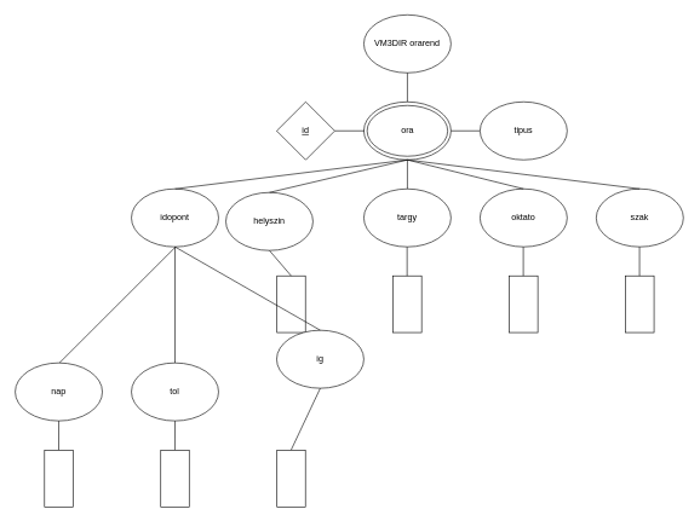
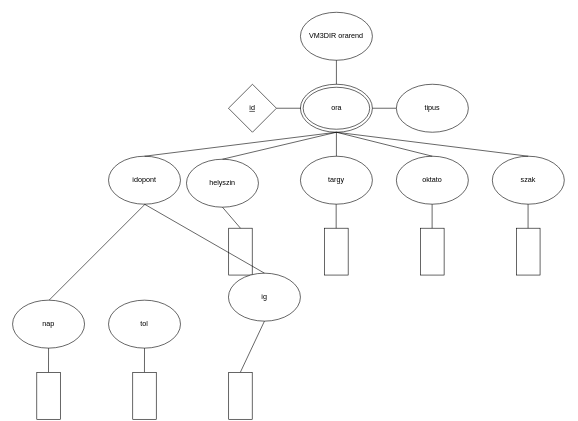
- <mxCell id="24" value="" style="endArrow=none;html=1;rounded=0;entryX=0.5;entryY=1;entryDx=0;entryDy=0;exitX=0.5;exitY=0;exitDx=0;exitDy=0;" parent="1" source="14" target="4" edge="1"><mxGeometry width="50" height="50" relative="1" as="geometry"><mxPoint x="200.06" y="390" as="sourcePoint" /><mxPoint x="240.06" y="360" as="targetPoint" /></mxGeometry></mxCell>
